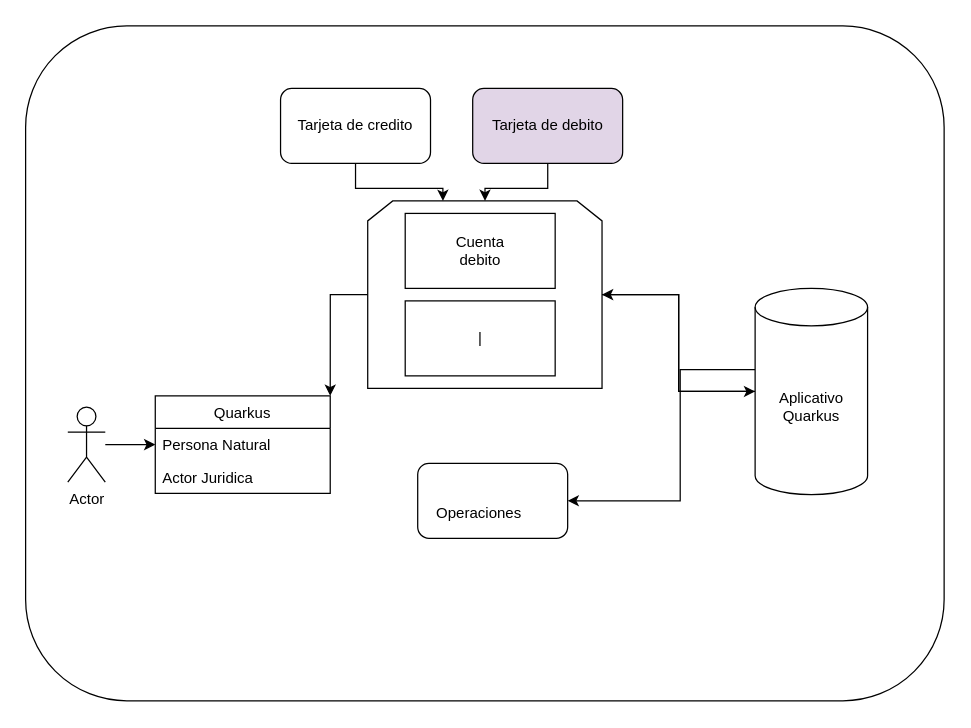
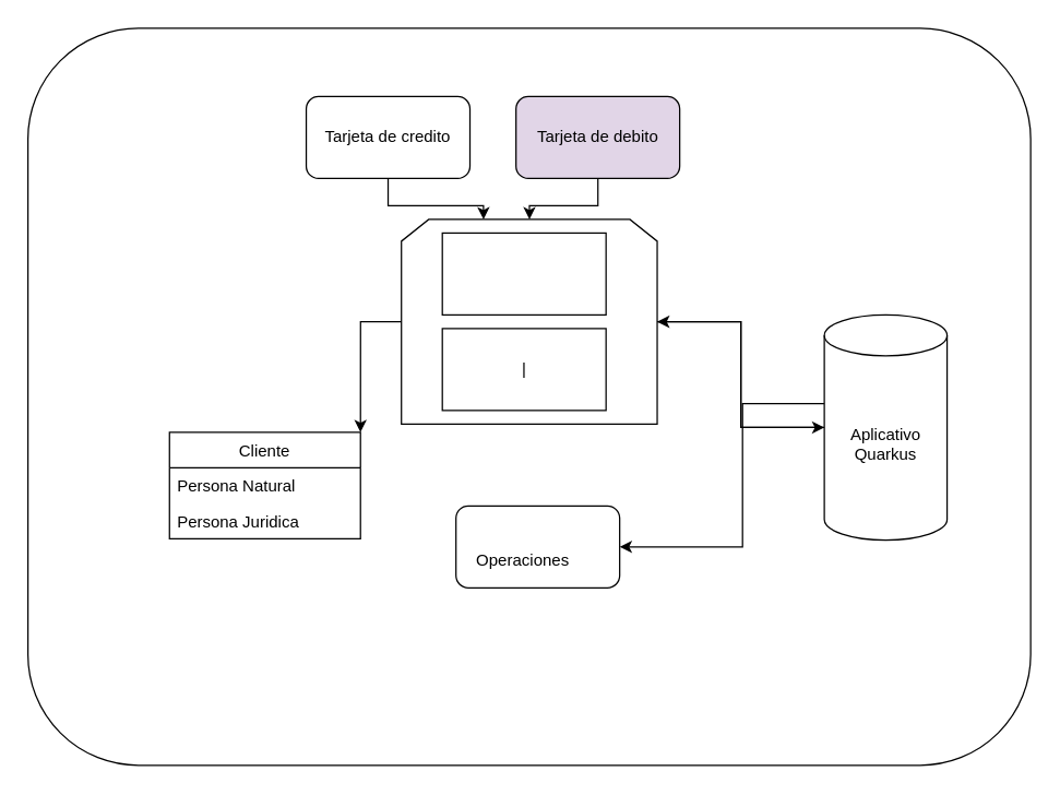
- <mxCell id="19" value="Cuenta debito" style="text;html=1;strokeColor=none;fillColor=none;align=center;verticalAlign=middle;whiteSpace=wrap;rounded=0;" parent="17" vertex="1"><mxGeometry x="40" y="20" width="40" height="20" as="geometry" /></mxCell>
- <mxCell id="8" value="Quarkus" style="swimlane;fontStyle=0;childLayout=stackLayout;horizontal=1;startSize=26;horizontalStack=0;resizeParent=1;resizeParentMax=0;resizeLast=0;collapsible=1;marginBottom=0;" parent="1" vertex="1"><mxGeometry x="123.75" y="316" width="140" height="78" as="geometry" /></mxCell>
+ <mxCell id="8" value="Cliente" style="swimlane;fontStyle=0;childLayout=stackLayout;horizontal=1;startSize=26;horizontalStack=0;resizeParent=1;resizeParentMax=0;resizeLast=0;collapsible=1;marginBottom=0;" parent="1" vertex="1"><mxGeometry x="123.75" y="316" width="140" height="78" as="geometry" /></mxCell>
- <mxCell id="4" value="Actor" style="shape=umlActor;verticalLabelPosition=bottom;verticalAlign=top;html=1;outlineConnect=0;" parent="1" vertex="1"><mxGeometry x="53.75" y="325" width="30" height="60" as="geometry" /></mxCell>
- <mxCell id="3" style="edgeStyle=orthogonalEdgeStyle;rounded=0;orthogonalLoop=1;jettySize=auto;html=1;entryX=0;entryY=0.5;entryDx=0;entryDy=0;" parent="1" source="4" target="9" edge="1"><mxGeometry relative="1" as="geometry" /></mxCell>
- <mxCell id="10" value="Actor Juridica" style="text;strokeColor=none;fillColor=none;align=left;verticalAlign=top;spacingLeft=4;spacingRight=4;overflow=hidden;rotatable=0;points=[[0,0.5],[1,0.5]];portConstraint=eastwest;" parent="8" vertex="1"><mxGeometry y="52" width="140" height="26" as="geometry" /></mxCell>
+ <mxCell id="10" value="Persona Juridica" style="text;strokeColor=none;fillColor=none;align=left;verticalAlign=top;spacingLeft=4;spacingRight=4;overflow=hidden;rotatable=0;points=[[0,0.5],[1,0.5]];portConstraint=eastwest;" parent="8" vertex="1"><mxGeometry y="52" width="140" height="26" as="geometry" /></mxCell>
